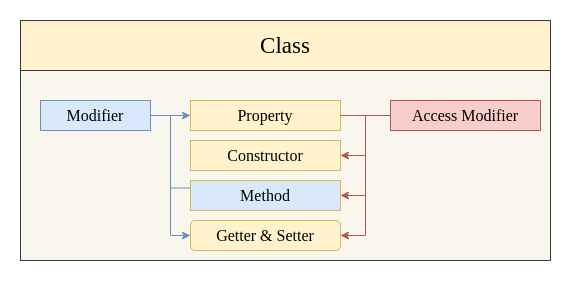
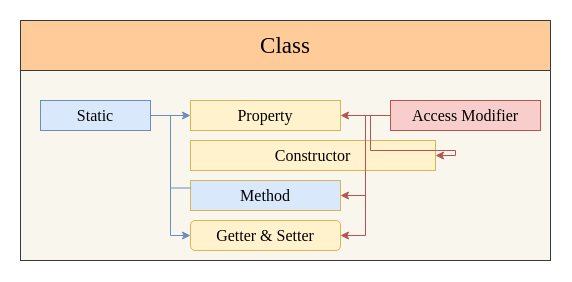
- <mxCell id="4" value="&lt;font style=&quot;font-size: 23px&quot;&gt;Class&lt;/font&gt;" style="rounded=0;whiteSpace=wrap;html=1;fontFamily=Verdana;fontSize=16;fillColor=#fff2cc;strokeColor=#36393d;" vertex="1" parent="1"><mxGeometry x="20" y="20" width="530" height="50" as="geometry" /></mxCell>
+ <mxCell id="4" value="&lt;font style=&quot;font-size: 23px&quot;&gt;Class&lt;/font&gt;" style="rounded=0;whiteSpace=wrap;html=1;fontFamily=Verdana;fontSize=16;fillColor=#ffcc99;strokeColor=#36393d;" vertex="1" parent="1"><mxGeometry x="20" y="20" width="530" height="50" as="geometry" /></mxCell>
- <mxCell id="16" value="Modifier" style="rounded=0;whiteSpace=wrap;html=1;fontFamily=Verdana;fontSize=16;fillColor=#dae8fc;strokeColor=#6c8ebf;" vertex="1" parent="1"><mxGeometry x="40" y="100" width="110" height="30" as="geometry" /></mxCell>
+ <mxCell id="16" value="Static" style="rounded=0;whiteSpace=wrap;html=1;fontFamily=Verdana;fontSize=16;fillColor=#dae8fc;strokeColor=#6c8ebf;" vertex="1" parent="1"><mxGeometry x="40" y="100" width="110" height="30" as="geometry" /></mxCell>
- <mxCell id="8" style="edgeStyle=orthogonalEdgeStyle;rounded=0;orthogonalLoop=1;jettySize=auto;html=1;exitX=0;exitY=0.5;exitDx=0;exitDy=0;entryX=1;entryY=0.5;entryDx=0;entryDy=0;strokeWidth=1;fontFamily=Verdana;fontSize=16;fillColor=#f8cecc;strokeColor=#b85450;endArrow=none;" edge="1" parent="1" source="12" target="5"><mxGeometry relative="1" as="geometry" /></mxCell>
+ <mxCell id="8" style="edgeStyle=orthogonalEdgeStyle;rounded=0;orthogonalLoop=1;jettySize=auto;html=1;exitX=0;exitY=0.5;exitDx=0;exitDy=0;entryX=1;entryY=0.5;entryDx=0;entryDy=0;strokeWidth=1;fontFamily=Verdana;fontSize=16;fillColor=#f8cecc;strokeColor=#b85450;" edge="1" parent="1" source="12" target="5"><mxGeometry relative="1" as="geometry" /></mxCell>
- <mxCell id="3" value="Constructor" style="rounded=0;whiteSpace=wrap;html=1;fontFamily=Verdana;fontSize=16;fillColor=#fff2cc;strokeColor=#d6b656;" vertex="1" parent="1"><mxGeometry x="190" y="140" width="150" height="30" as="geometry" /></mxCell>
+ <mxCell id="3" value="Constructor" style="rounded=0;whiteSpace=wrap;html=1;fontFamily=Verdana;fontSize=16;fillColor=#fff2cc;strokeColor=#d6b656;" vertex="1" parent="1"><mxGeometry x="190" y="140" width="245" height="30" as="geometry" /></mxCell>
